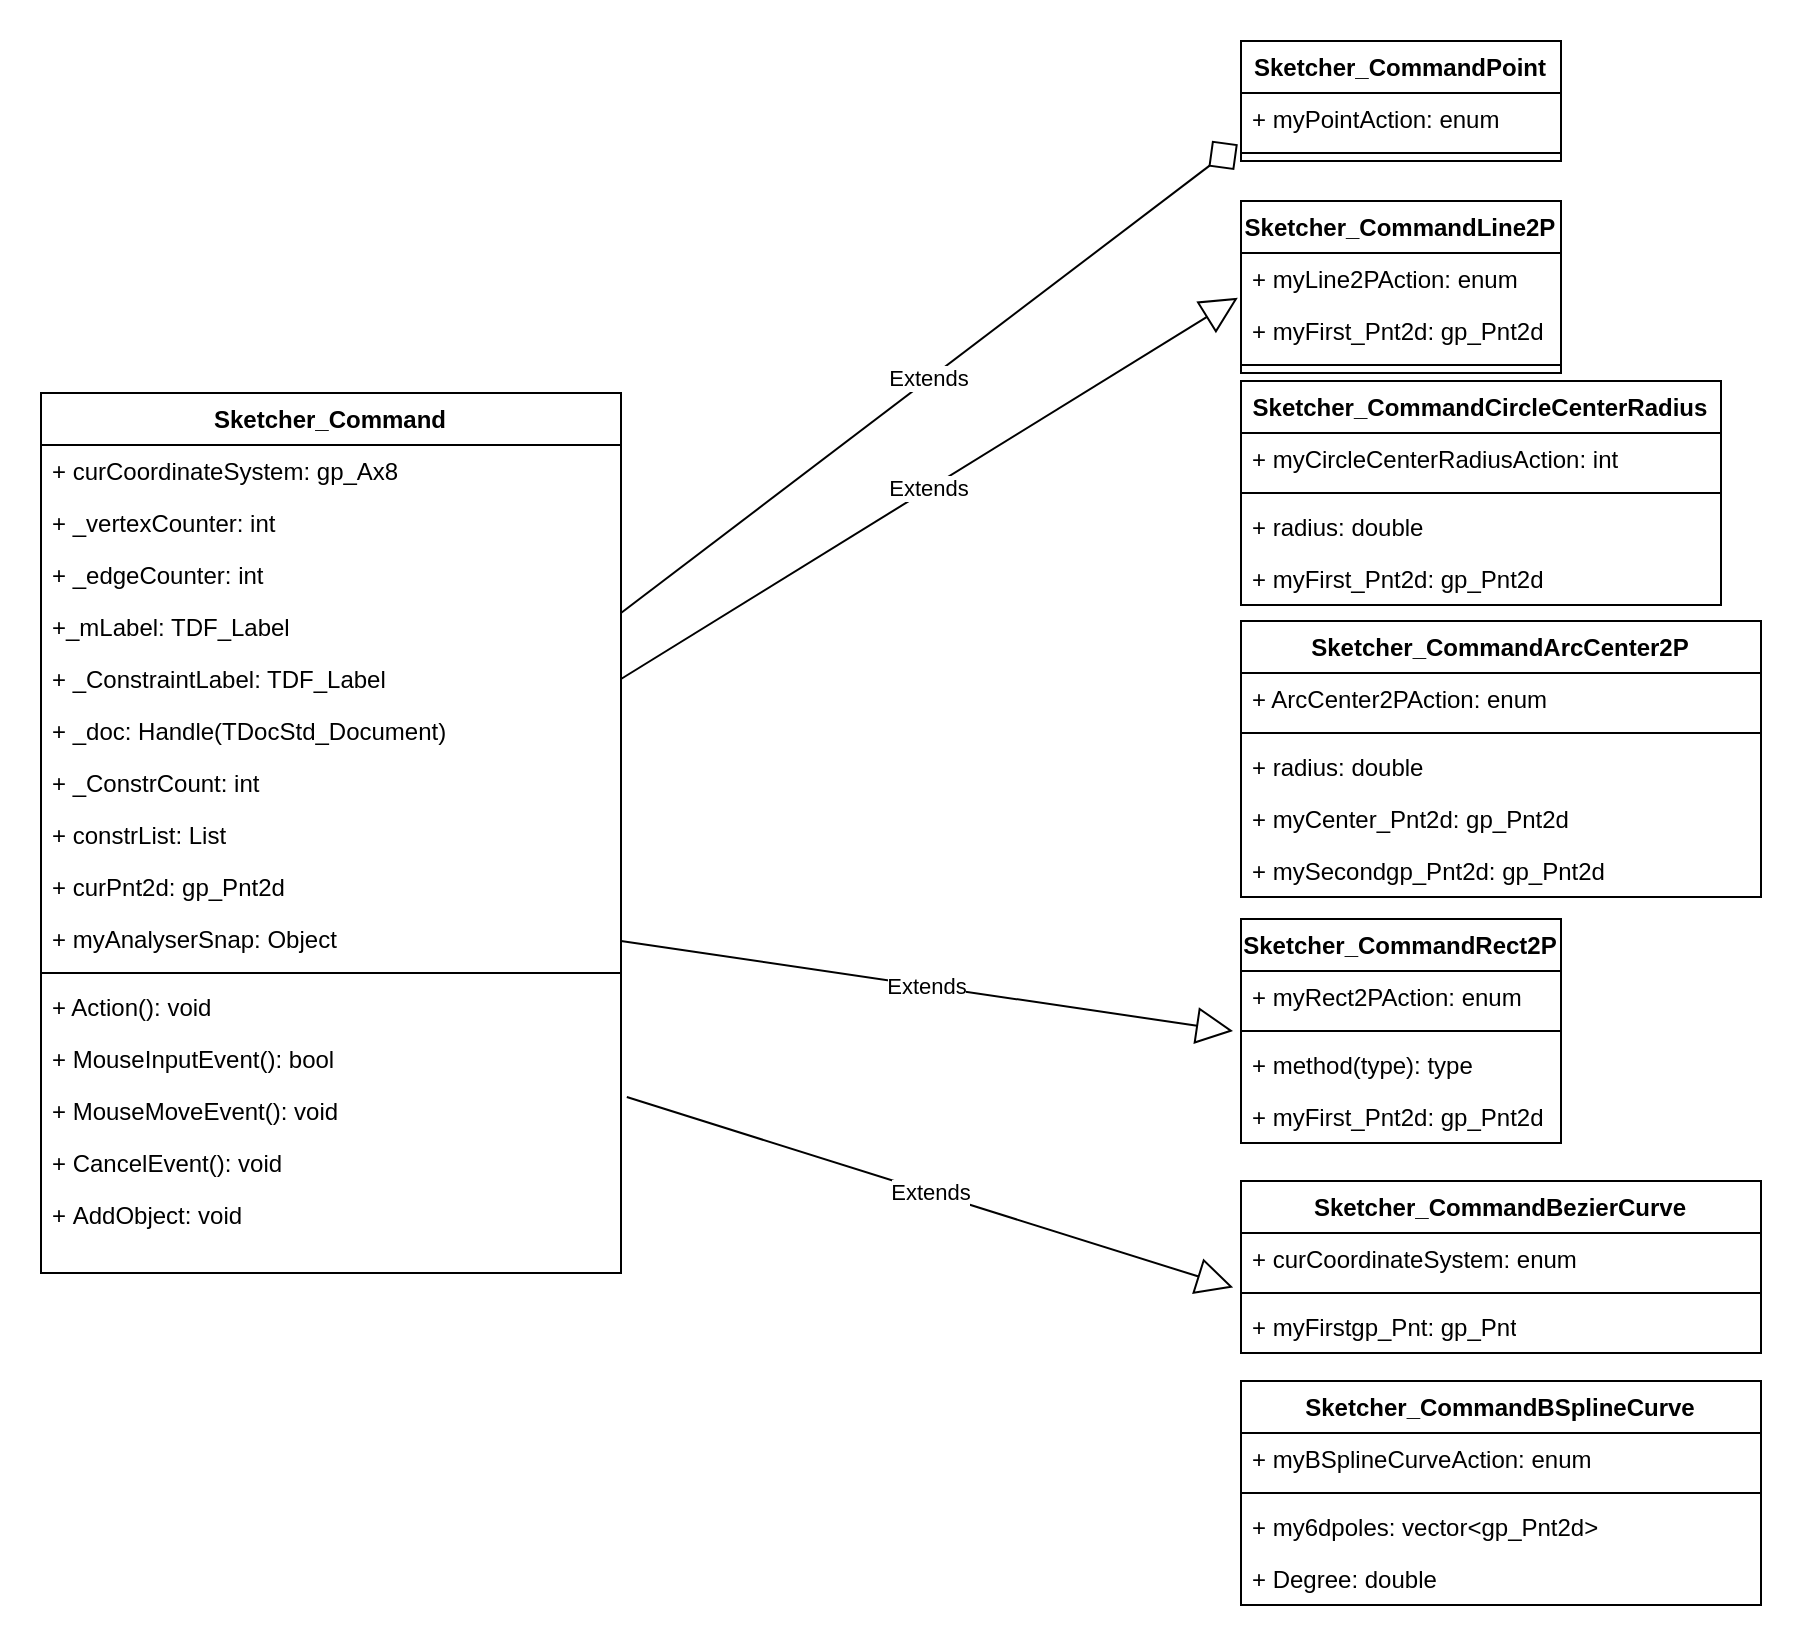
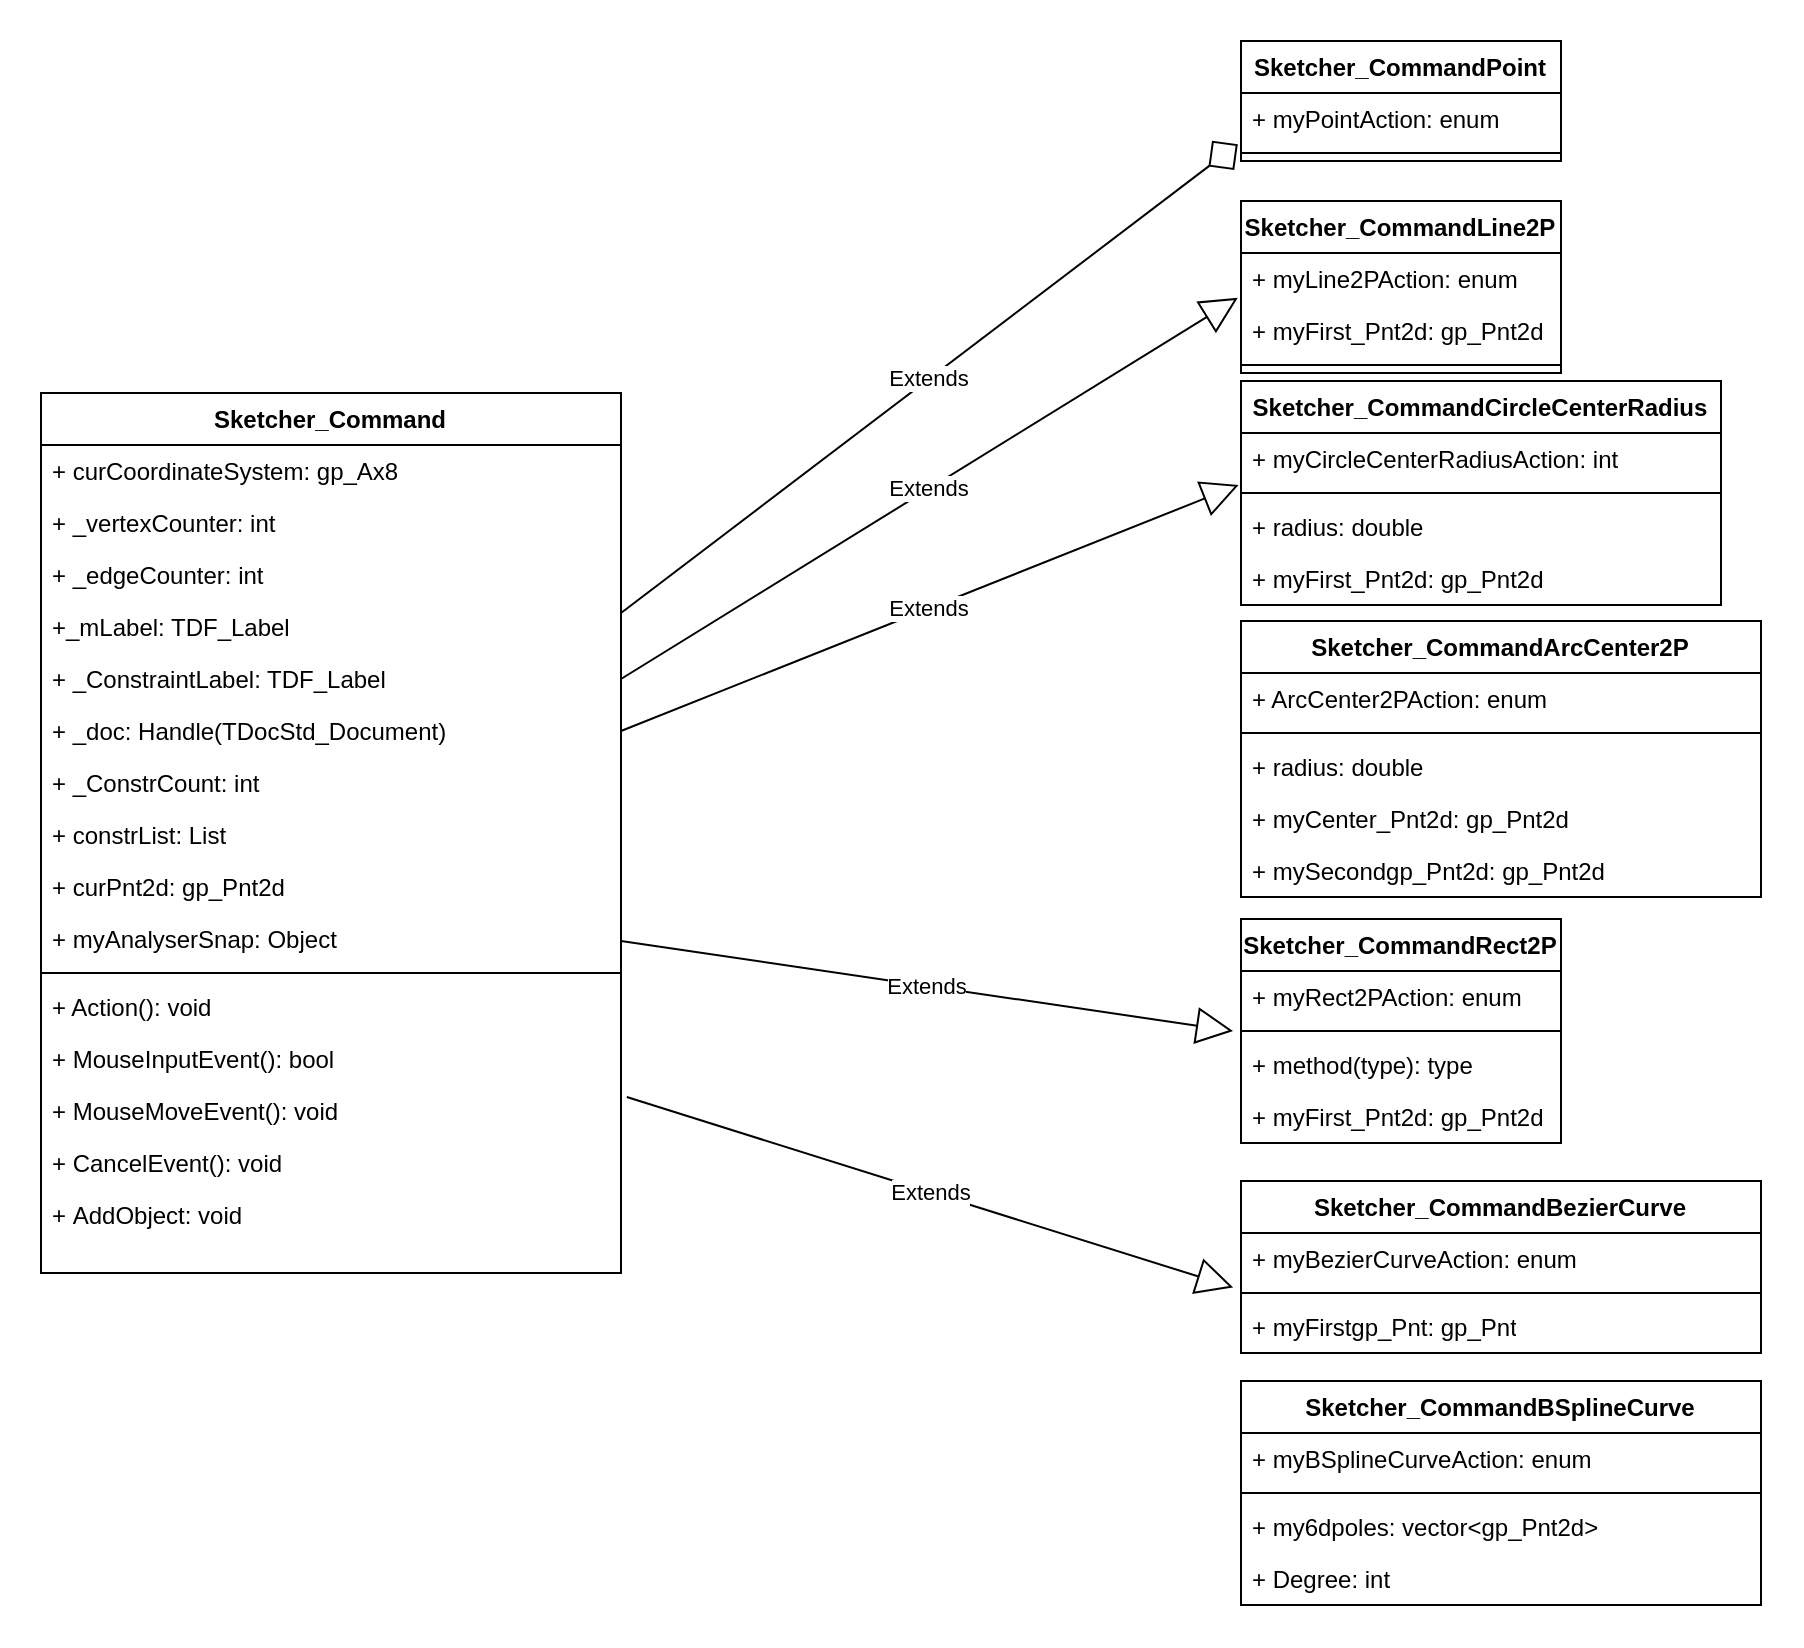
+ <mxCell id="53" value="Extends" style="endArrow=block;endSize=16;endFill=0;html=1;rounded=0;exitX=1;exitY=0.5;exitDx=0;exitDy=0;entryX=-0.005;entryY=1;entryDx=0;entryDy=0;entryPerimeter=0;" edge="1" parent="1" source="8" target="27"><mxGeometry width="160" relative="1" as="geometry"><mxPoint x="400" y="216" as="sourcePoint" /><mxPoint x="560" y="216" as="targetPoint" /></mxGeometry></mxCell>
- <mxCell id="43" value="+ curCoordinateSystem: enum" style="text;strokeColor=none;fillColor=none;align=left;verticalAlign=top;spacingLeft=4;spacingRight=4;overflow=hidden;rotatable=0;points=[[0,0.5],[1,0.5]];portConstraint=eastwest;whiteSpace=wrap;html=1;" vertex="1" parent="42"><mxGeometry y="26" width="260" height="26" as="geometry" /></mxCell>
+ <mxCell id="43" value="+ myBezierCurveAction: enum" style="text;strokeColor=none;fillColor=none;align=left;verticalAlign=top;spacingLeft=4;spacingRight=4;overflow=hidden;rotatable=0;points=[[0,0.5],[1,0.5]];portConstraint=eastwest;whiteSpace=wrap;html=1;" vertex="1" parent="42"><mxGeometry y="26" width="260" height="26" as="geometry" /></mxCell>
- <mxCell id="50" value="+ Degree: double" style="text;strokeColor=none;fillColor=none;align=left;verticalAlign=top;spacingLeft=4;spacingRight=4;overflow=hidden;rotatable=0;points=[[0,0.5],[1,0.5]];portConstraint=eastwest;whiteSpace=wrap;html=1;" vertex="1" parent="46"><mxGeometry y="86" width="260" height="26" as="geometry" /></mxCell>
+ <mxCell id="50" value="+ Degree: int" style="text;strokeColor=none;fillColor=none;align=left;verticalAlign=top;spacingLeft=4;spacingRight=4;overflow=hidden;rotatable=0;points=[[0,0.5],[1,0.5]];portConstraint=eastwest;whiteSpace=wrap;html=1;" vertex="1" parent="46"><mxGeometry y="86" width="260" height="26" as="geometry" /></mxCell>
